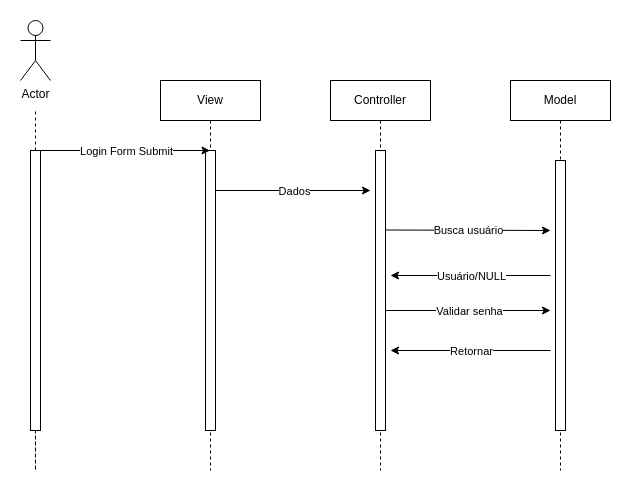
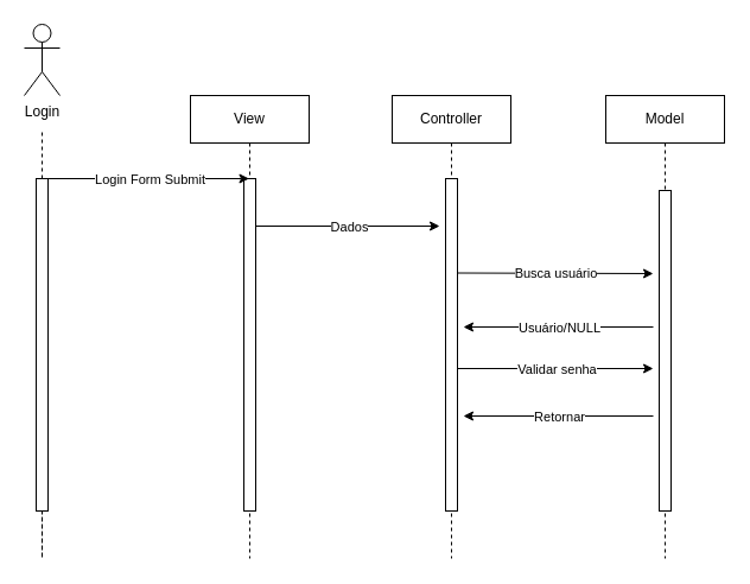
- <mxCell id="8" value="Actor" style="shape=umlActor;verticalLabelPosition=bottom;verticalAlign=top;html=1;outlineConnect=0;" parent="1" vertex="1"><mxGeometry x="20" y="20" width="30" height="60" as="geometry" /></mxCell>
+ <mxCell id="8" value="Login" style="shape=umlActor;verticalLabelPosition=bottom;verticalAlign=top;html=1;outlineConnect=0;" parent="1" vertex="1"><mxGeometry x="20" y="20" width="30" height="60" as="geometry" /></mxCell>
